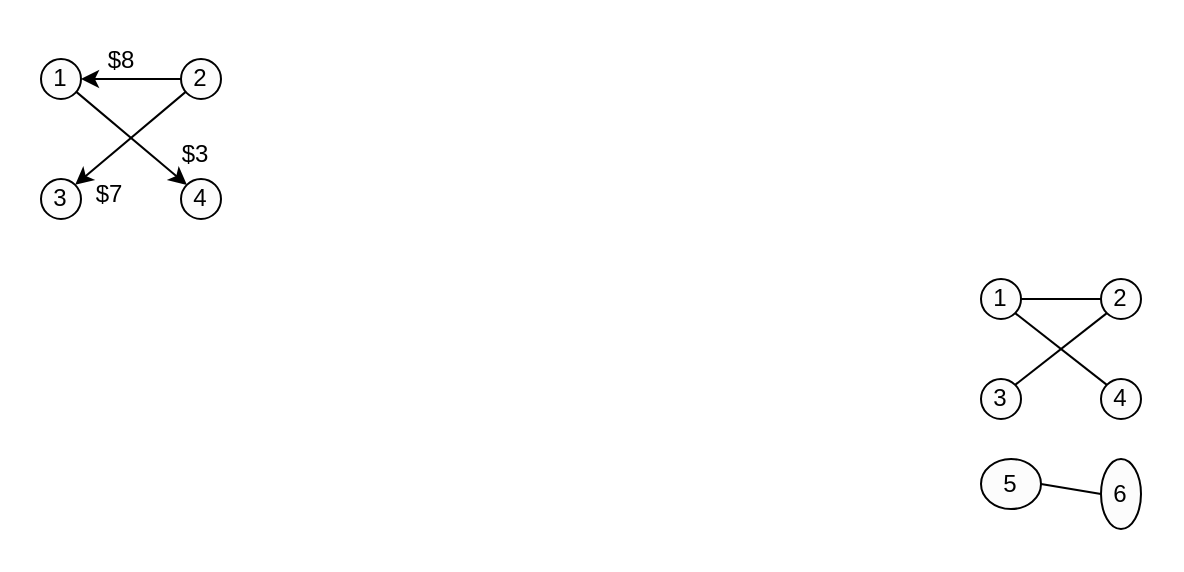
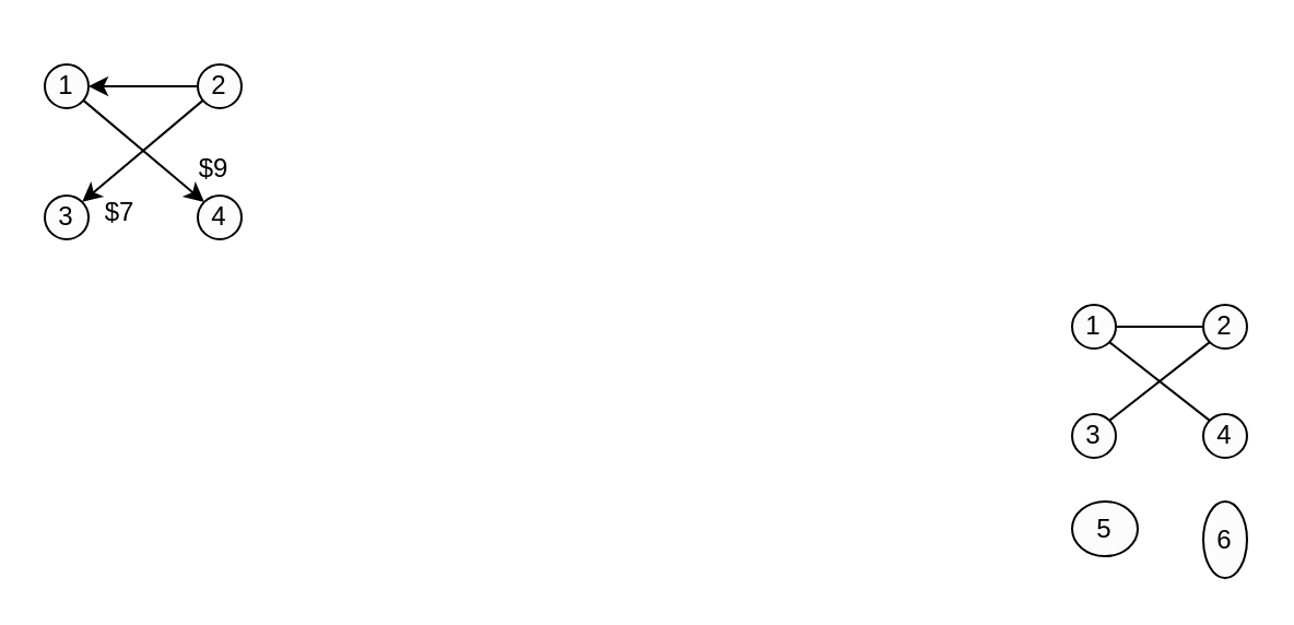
- <mxCell id="9" value="$8" style="text;html=1;align=center;verticalAlign=middle;resizable=0;points=[];autosize=1;strokeColor=none;" parent="1" vertex="1"><mxGeometry x="45" y="20" width="30" height="20" as="geometry" /></mxCell>
- <mxCell id="11" value="$3" style="text;html=1;align=center;verticalAlign=middle;resizable=0;points=[];autosize=1;strokeColor=none;" parent="1" vertex="1"><mxGeometry x="82" y="67" width="30" height="20" as="geometry" /></mxCell>
+ <mxCell id="11" value="$9" style="text;html=1;align=center;verticalAlign=middle;resizable=0;points=[];autosize=1;strokeColor=none;" parent="1" vertex="1"><mxGeometry x="82" y="67" width="30" height="20" as="geometry" /></mxCell>
- <mxCell id="19" style="edgeStyle=none;rounded=0;orthogonalLoop=1;jettySize=auto;html=1;exitX=1;exitY=0.5;exitDx=0;exitDy=0;entryX=0;entryY=0.5;entryDx=0;entryDy=0;endArrow=none;endFill=0;" edge="1" parent="1" source="20" target="21"><mxGeometry relative="1" as="geometry" /></mxCell>
